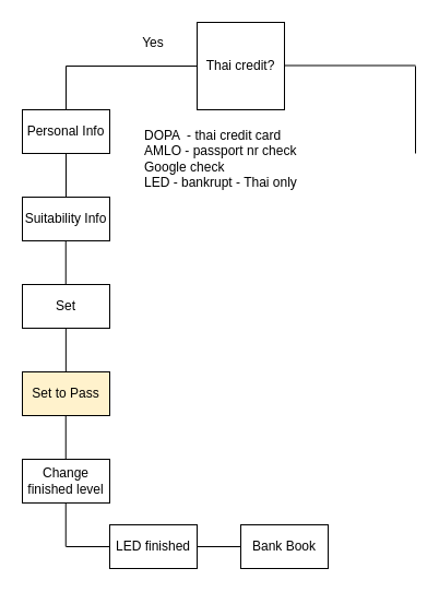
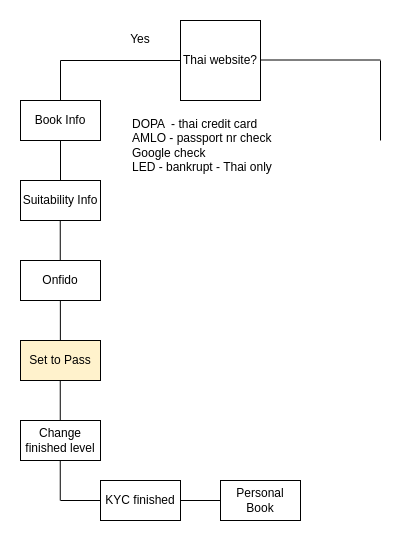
- <mxCell id="2" value="Thai credit?" style="whiteSpace=wrap;html=1;aspect=fixed;" vertex="1" parent="1"><mxGeometry x="180" y="20" width="80" height="80" as="geometry" /></mxCell>
+ <mxCell id="2" value="Thai website?" style="whiteSpace=wrap;html=1;aspect=fixed;" vertex="1" parent="1"><mxGeometry x="180" y="20" width="80" height="80" as="geometry" /></mxCell>
- <mxCell id="8" value="Personal Info" style="rounded=0;whiteSpace=wrap;html=1;" vertex="1" parent="1"><mxGeometry x="20" y="100" width="80" height="40" as="geometry" /></mxCell>
+ <mxCell id="8" value="Book Info" style="rounded=0;whiteSpace=wrap;html=1;" vertex="1" parent="1"><mxGeometry x="20" y="100" width="80" height="40" as="geometry" /></mxCell>
- <mxCell id="18" value="Set" style="rounded=0;whiteSpace=wrap;html=1;" vertex="1" parent="1"><mxGeometry x="20" y="260" width="80" height="40" as="geometry" /></mxCell>
+ <mxCell id="18" value="Onfido" style="rounded=0;whiteSpace=wrap;html=1;" vertex="1" parent="1"><mxGeometry x="20" y="260" width="80" height="40" as="geometry" /></mxCell>
- <mxCell id="17" value="LED finished" style="rounded=0;whiteSpace=wrap;html=1;" vertex="1" parent="1"><mxGeometry x="100" y="480" width="80" height="40" as="geometry" /></mxCell>
+ <mxCell id="17" value="KYC finished" style="rounded=0;whiteSpace=wrap;html=1;" vertex="1" parent="1"><mxGeometry x="100" y="480" width="80" height="40" as="geometry" /></mxCell>
- <mxCell id="21" value="Bank Book" style="rounded=0;whiteSpace=wrap;html=1;" vertex="1" parent="1"><mxGeometry x="220" y="480" width="80" height="40" as="geometry" /></mxCell>
+ <mxCell id="21" value="Personal Book" style="rounded=0;whiteSpace=wrap;html=1;" vertex="1" parent="1"><mxGeometry x="220" y="480" width="80" height="40" as="geometry" /></mxCell>
